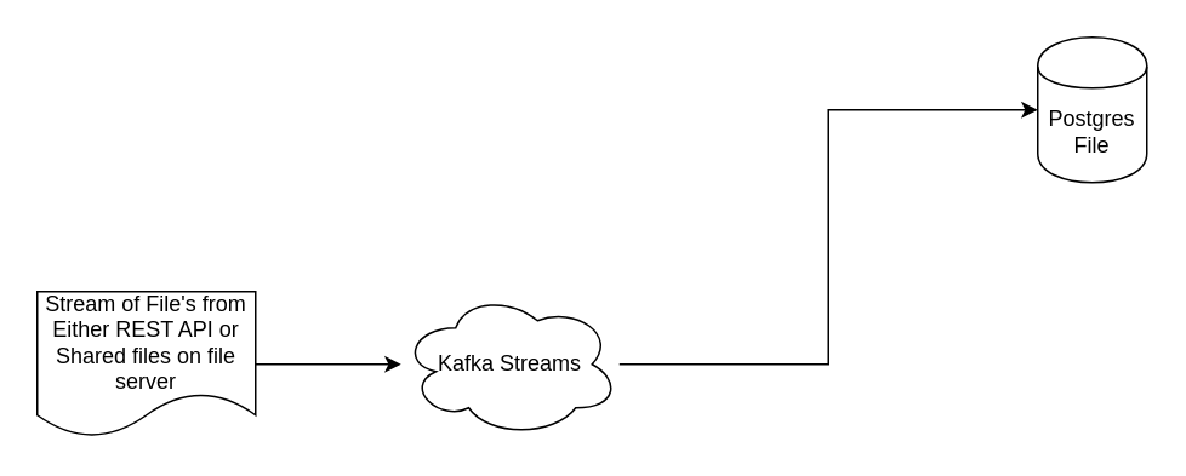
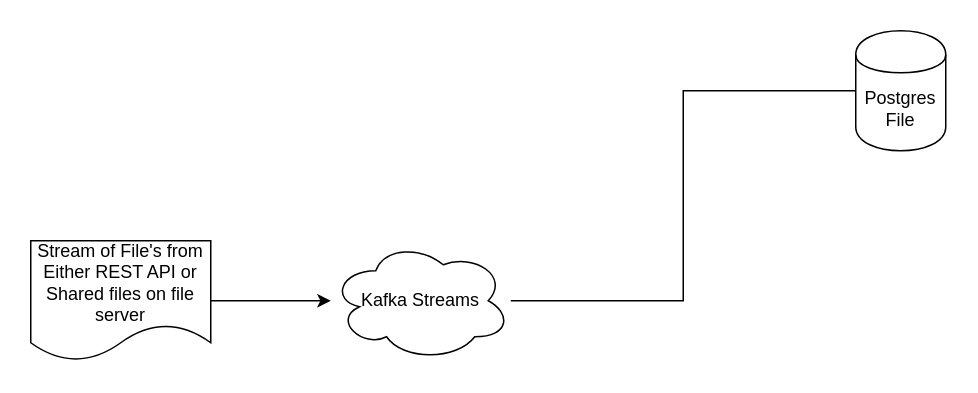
- <mxCell id="4" style="edgeStyle=orthogonalEdgeStyle;rounded=0;orthogonalLoop=1;jettySize=auto;html=1;entryX=0;entryY=0.5;entryDx=0;entryDy=0;" edge="1" parent="1" source="5" target="6"><mxGeometry relative="1" as="geometry" /></mxCell>
+ <mxCell id="4" style="edgeStyle=orthogonalEdgeStyle;rounded=0;orthogonalLoop=1;jettySize=auto;html=1;entryX=0;entryY=0.5;entryDx=0;entryDy=0;endArrow=none;" edge="1" parent="1" source="5" target="6"><mxGeometry relative="1" as="geometry" /></mxCell>
